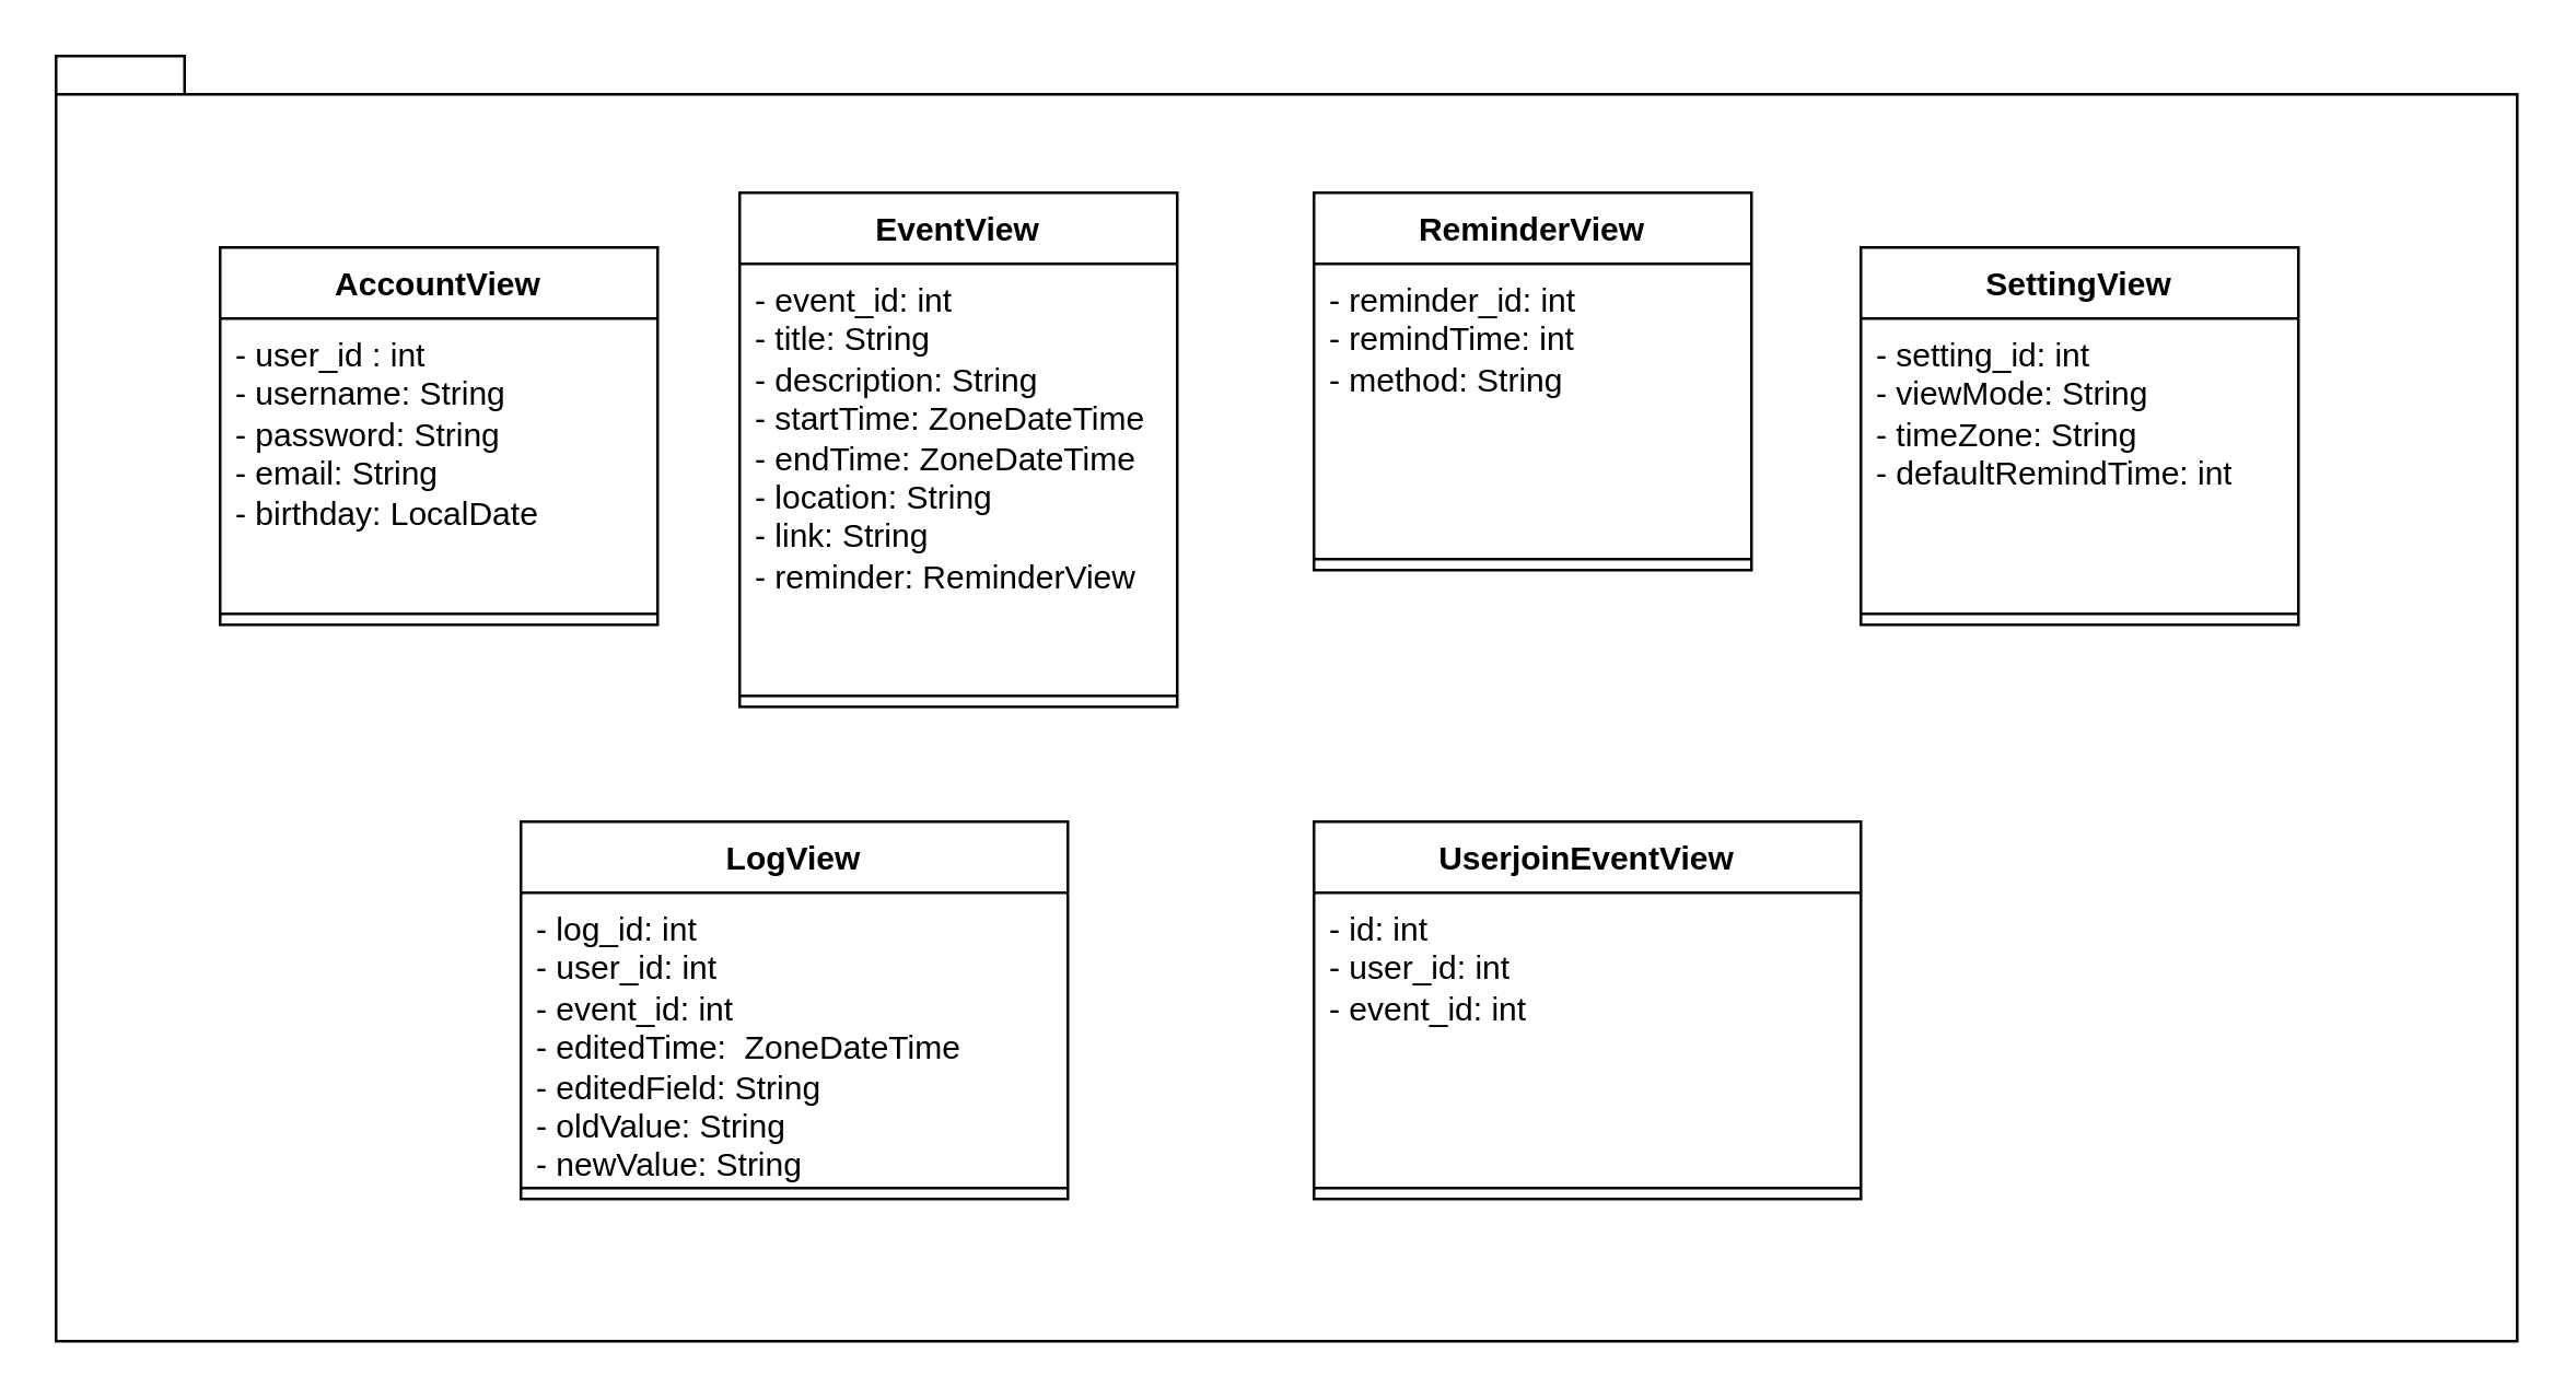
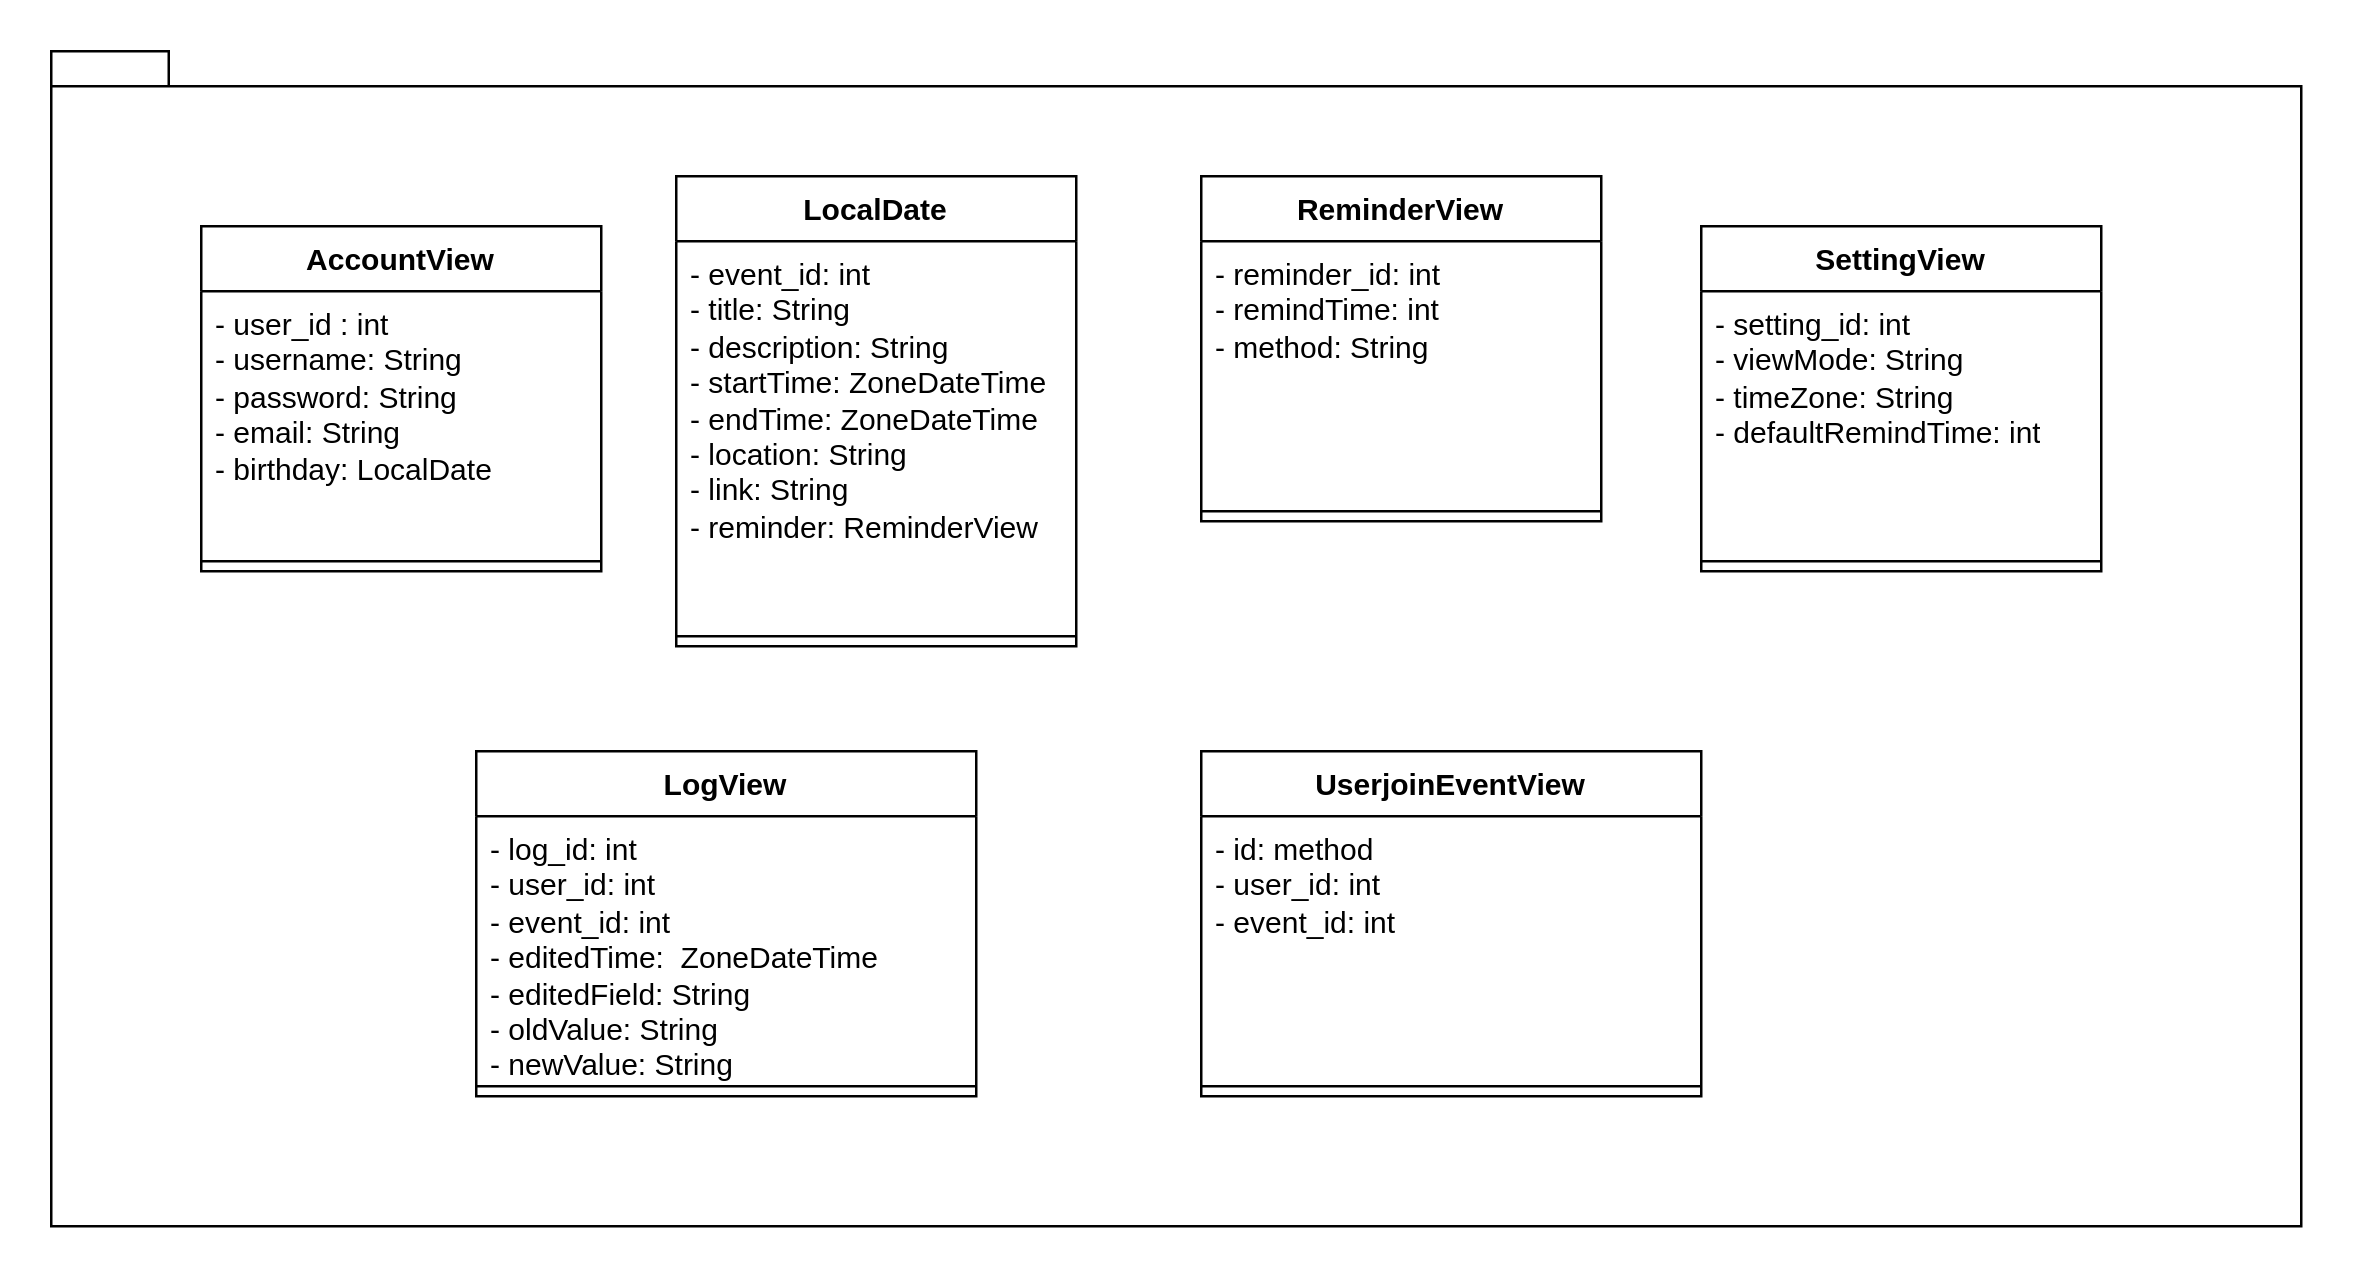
- <mxCell id="6" value="EventView" style="swimlane;fontStyle=1;align=center;verticalAlign=top;childLayout=stackLayout;horizontal=1;startSize=26;horizontalStack=0;resizeParent=1;resizeParentMax=0;resizeLast=0;collapsible=1;marginBottom=0;whiteSpace=wrap;html=1;" vertex="1" parent="1"><mxGeometry x="270" y="70" width="160" height="188" as="geometry" /></mxCell>
+ <mxCell id="6" value="LocalDate" style="swimlane;fontStyle=1;align=center;verticalAlign=top;childLayout=stackLayout;horizontal=1;startSize=26;horizontalStack=0;resizeParent=1;resizeParentMax=0;resizeLast=0;collapsible=1;marginBottom=0;whiteSpace=wrap;html=1;" vertex="1" parent="1"><mxGeometry x="270" y="70" width="160" height="188" as="geometry" /></mxCell>
- <mxCell id="19" value="&lt;div&gt;- id: int&lt;/div&gt;&lt;div&gt;- user_id: int&lt;/div&gt;&lt;div&gt;- event_id: int&lt;/div&gt;" style="text;strokeColor=none;fillColor=none;align=left;verticalAlign=top;spacingLeft=4;spacingRight=4;overflow=hidden;rotatable=0;points=[[0,0.5],[1,0.5]];portConstraint=eastwest;whiteSpace=wrap;html=1;" vertex="1" parent="18"><mxGeometry y="26" width="200" height="104" as="geometry" /></mxCell>
+ <mxCell id="19" value="&lt;div&gt;- id: method&lt;/div&gt;&lt;div&gt;- user_id: int&lt;/div&gt;&lt;div&gt;- event_id: int&lt;/div&gt;" style="text;strokeColor=none;fillColor=none;align=left;verticalAlign=top;spacingLeft=4;spacingRight=4;overflow=hidden;rotatable=0;points=[[0,0.5],[1,0.5]];portConstraint=eastwest;whiteSpace=wrap;html=1;" vertex="1" parent="18"><mxGeometry y="26" width="200" height="104" as="geometry" /></mxCell>
